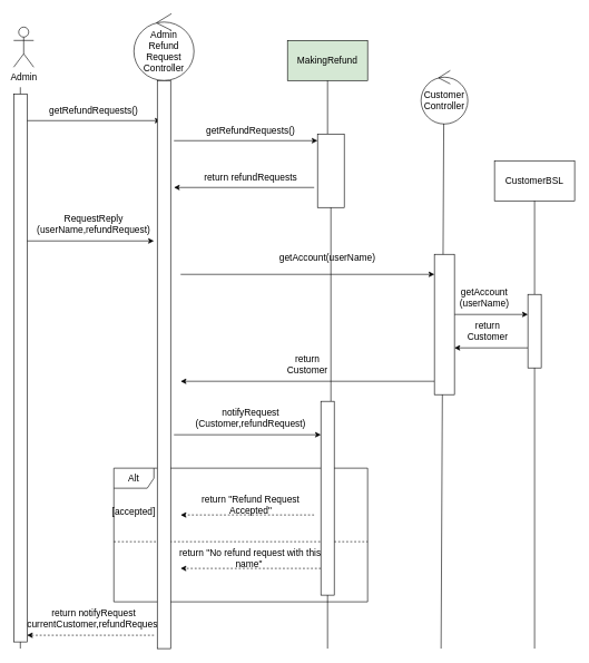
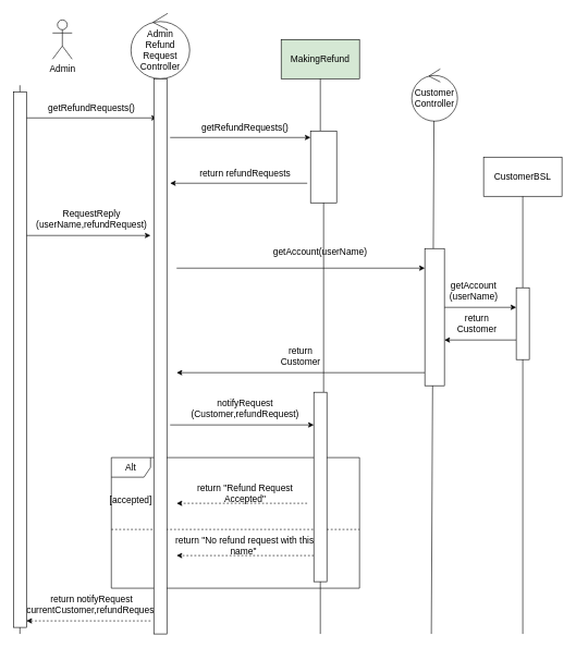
- <mxCell id="2" value="Admin" style="shape=umlActor;verticalLabelPosition=bottom;verticalAlign=top;html=1;outlineConnect=0;fontSize=14;" vertex="1" parent="1"><mxGeometry x="20" y="40" width="30" height="60" as="geometry" /></mxCell>
+ <mxCell id="2" value="Admin" style="shape=umlActor;verticalLabelPosition=bottom;verticalAlign=top;html=1;outlineConnect=0;fontSize=14;" vertex="1" parent="1"><mxGeometry x="80" y="30" width="30" height="60" as="geometry" /></mxCell>
